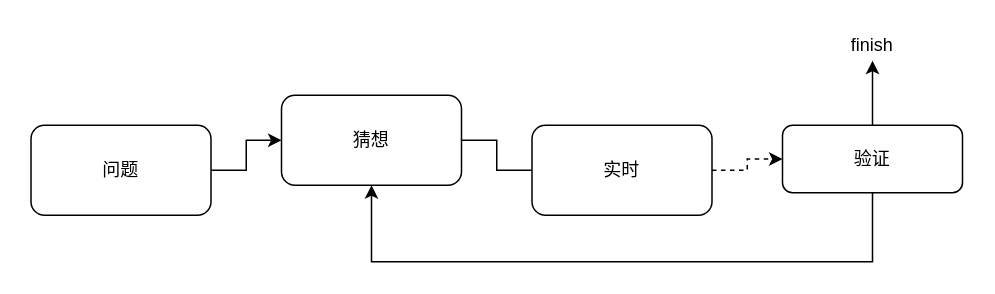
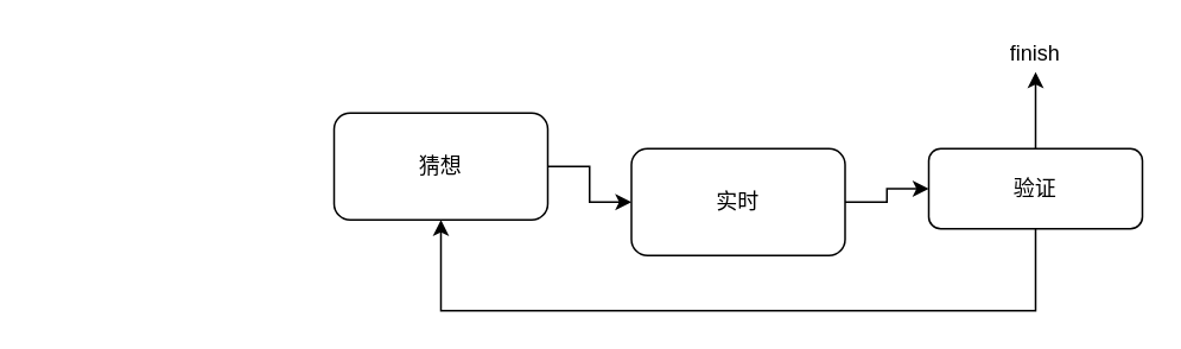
- <mxCell id="2" style="edgeStyle=orthogonalEdgeStyle;rounded=0;orthogonalLoop=1;jettySize=auto;html=1;entryX=0;entryY=0.5;entryDx=0;entryDy=0;" edge="1" parent="1" source="3" target="5"><mxGeometry relative="1" as="geometry" /></mxCell>
- <mxCell id="6" style="edgeStyle=orthogonalEdgeStyle;rounded=0;orthogonalLoop=1;jettySize=auto;html=1;entryX=0;entryY=0.5;entryDx=0;entryDy=0;dashed=1;" edge="1" parent="1" source="7" target="10"><mxGeometry relative="1" as="geometry" /></mxCell>
+ <mxCell id="6" style="edgeStyle=orthogonalEdgeStyle;rounded=0;orthogonalLoop=1;jettySize=auto;html=1;entryX=0;entryY=0.5;entryDx=0;entryDy=0;" edge="1" parent="1" source="7" target="10"><mxGeometry relative="1" as="geometry" /></mxCell>
- <mxCell id="3" value="问题" style="rounded=1;whiteSpace=wrap;html=1;" vertex="1" parent="1"><mxGeometry x="20" y="83" width="120" height="60" as="geometry" /></mxCell>
- <mxCell id="4" style="edgeStyle=orthogonalEdgeStyle;rounded=0;orthogonalLoop=1;jettySize=auto;html=1;entryX=0;entryY=0.5;entryDx=0;entryDy=0;endArrow=none;" edge="1" parent="1" source="5" target="7"><mxGeometry relative="1" as="geometry" /></mxCell>
+ <mxCell id="4" style="edgeStyle=orthogonalEdgeStyle;rounded=0;orthogonalLoop=1;jettySize=auto;html=1;entryX=0;entryY=0.5;entryDx=0;entryDy=0;" edge="1" parent="1" source="5" target="7"><mxGeometry relative="1" as="geometry" /></mxCell>
